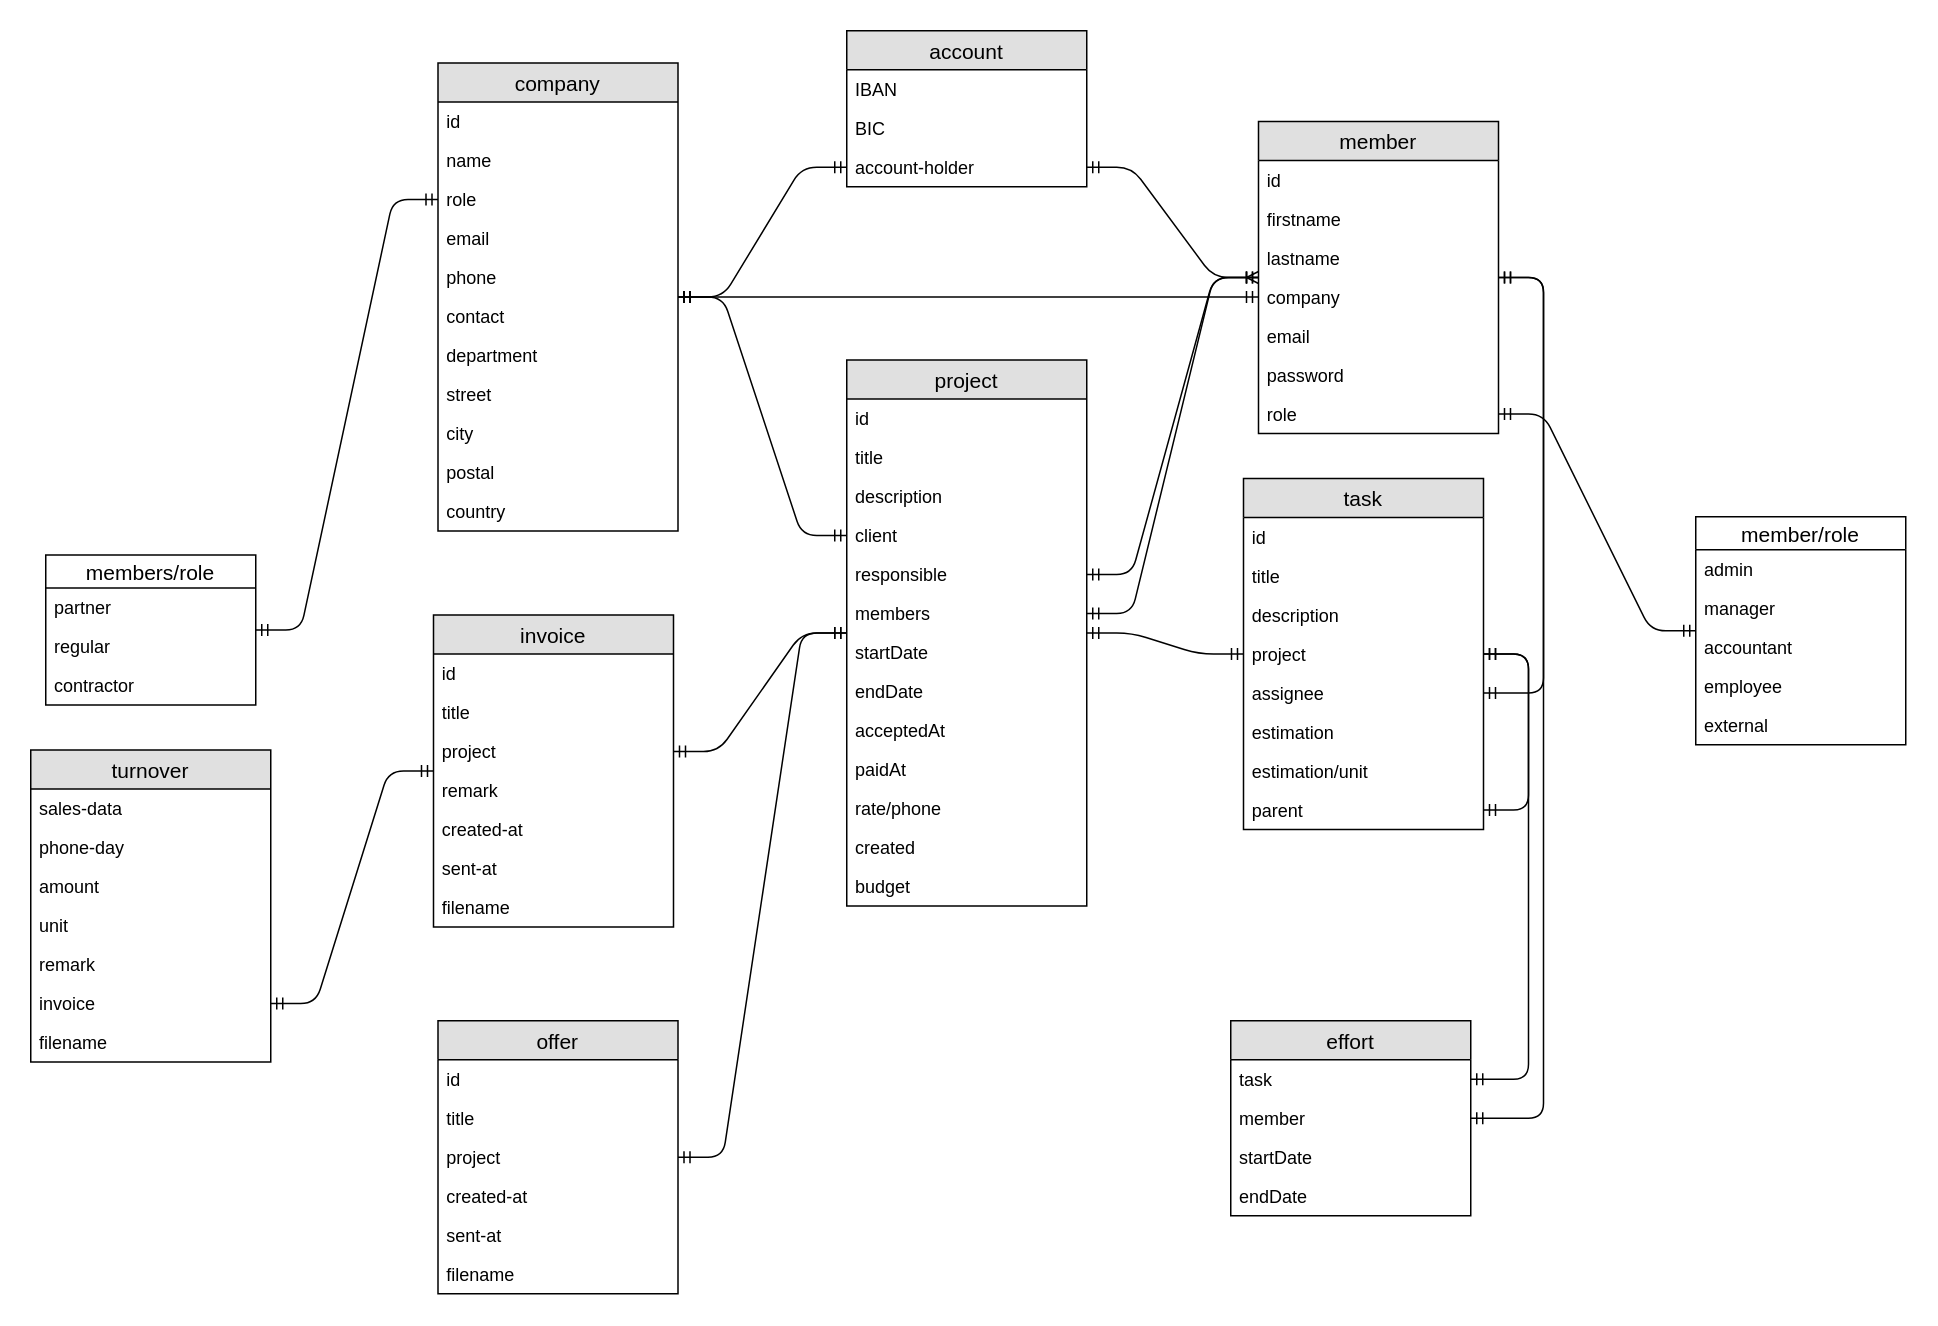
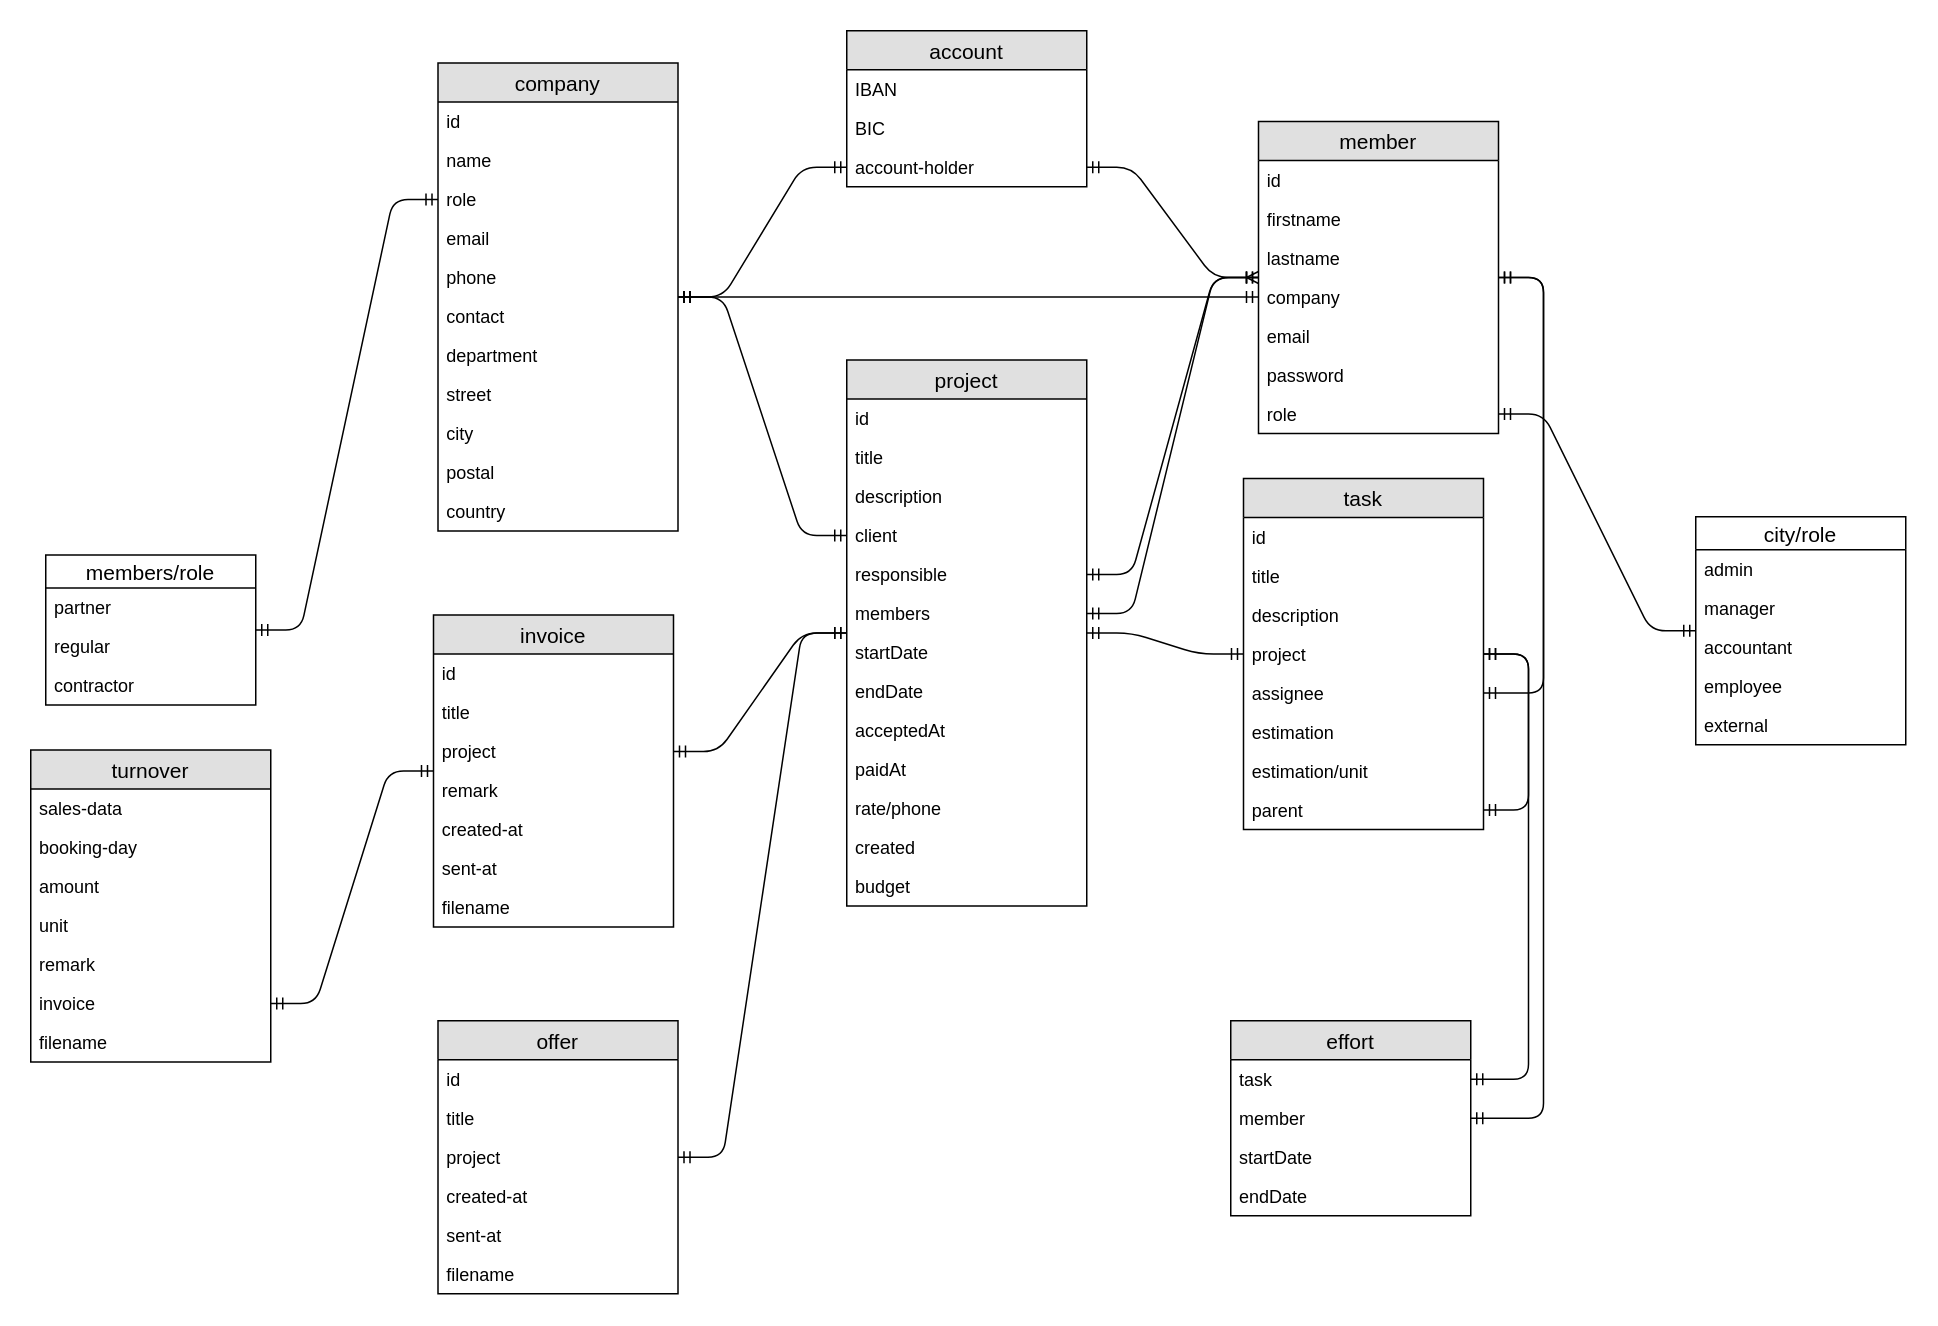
- <mxCell id="59" value="member/role" style="swimlane;fontStyle=0;childLayout=stackLayout;horizontal=1;startSize=22;fillColor=none;horizontalStack=0;resizeParent=1;resizeParentMax=0;resizeLast=0;collapsible=1;marginBottom=0;swimlaneFillColor=#ffffff;align=center;fontSize=14;" vertex="1" parent="1"><mxGeometry x="1130" y="344" width="140" height="152" as="geometry" /></mxCell>
+ <mxCell id="59" value="city/role" style="swimlane;fontStyle=0;childLayout=stackLayout;horizontal=1;startSize=22;fillColor=none;horizontalStack=0;resizeParent=1;resizeParentMax=0;resizeLast=0;collapsible=1;marginBottom=0;swimlaneFillColor=#ffffff;align=center;fontSize=14;" vertex="1" parent="1"><mxGeometry x="1130" y="344" width="140" height="152" as="geometry" /></mxCell>
- <mxCell id="96" value="phone-day" style="text;strokeColor=none;fillColor=none;spacingLeft=4;spacingRight=4;overflow=hidden;rotatable=0;points=[[0,0.5],[1,0.5]];portConstraint=eastwest;fontSize=12;" vertex="1" parent="94"><mxGeometry y="52" width="160" height="26" as="geometry" /></mxCell>
+ <mxCell id="96" value="booking-day" style="text;strokeColor=none;fillColor=none;spacingLeft=4;spacingRight=4;overflow=hidden;rotatable=0;points=[[0,0.5],[1,0.5]];portConstraint=eastwest;fontSize=12;" vertex="1" parent="94"><mxGeometry y="52" width="160" height="26" as="geometry" /></mxCell>
